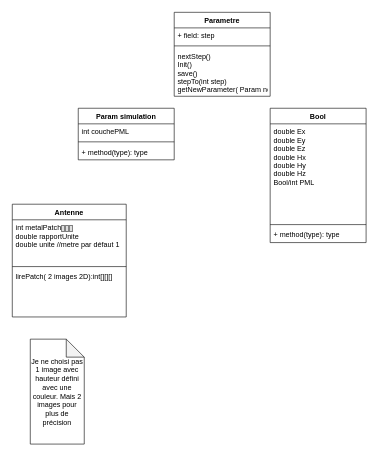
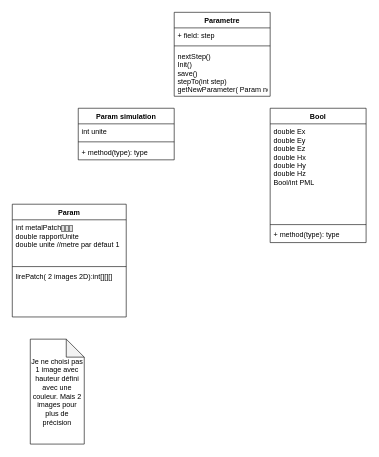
- <mxCell id="11" value="int couchePML" style="text;strokeColor=none;fillColor=none;align=left;verticalAlign=top;spacingLeft=4;spacingRight=4;overflow=hidden;rotatable=0;points=[[0,0.5],[1,0.5]];portConstraint=eastwest;" vertex="1" parent="10"><mxGeometry y="26" width="160" height="26" as="geometry" /></mxCell>
+ <mxCell id="11" value="int unite" style="text;strokeColor=none;fillColor=none;align=left;verticalAlign=top;spacingLeft=4;spacingRight=4;overflow=hidden;rotatable=0;points=[[0,0.5],[1,0.5]];portConstraint=eastwest;" vertex="1" parent="10"><mxGeometry y="26" width="160" height="26" as="geometry" /></mxCell>
- <mxCell id="14" value="Antenne" style="swimlane;fontStyle=1;align=center;verticalAlign=top;childLayout=stackLayout;horizontal=1;startSize=26;horizontalStack=0;resizeParent=1;resizeParentMax=0;resizeLast=0;collapsible=1;marginBottom=0;" vertex="1" parent="1"><mxGeometry x="20" y="340" width="190" height="188" as="geometry" /></mxCell>
+ <mxCell id="14" value="Param" style="swimlane;fontStyle=1;align=center;verticalAlign=top;childLayout=stackLayout;horizontal=1;startSize=26;horizontalStack=0;resizeParent=1;resizeParentMax=0;resizeLast=0;collapsible=1;marginBottom=0;" vertex="1" parent="1"><mxGeometry x="20" y="340" width="190" height="188" as="geometry" /></mxCell>
